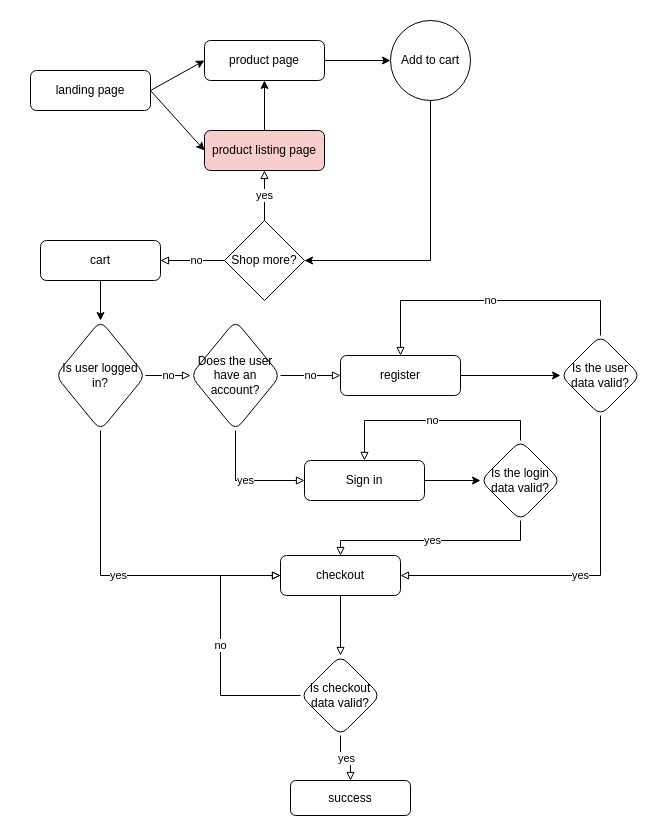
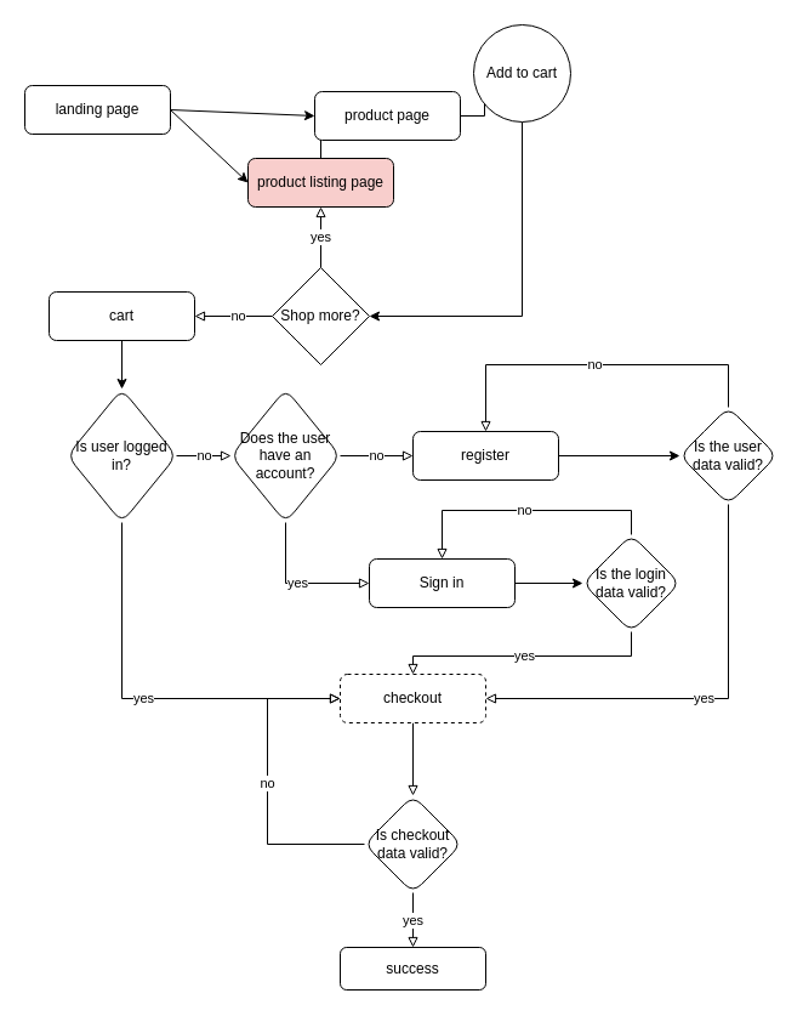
- <mxCell id="7" value="product page" style="rounded=1;whiteSpace=wrap;html=1;" vertex="1" parent="1"><mxGeometry x="204" y="40" width="120" height="40" as="geometry" /></mxCell>
+ <mxCell id="7" value="product page" style="rounded=1;whiteSpace=wrap;html=1;" vertex="1" parent="1"><mxGeometry x="259" y="75" width="120" height="40" as="geometry" /></mxCell>
- <mxCell id="2" value="landing page" style="rounded=1;whiteSpace=wrap;html=1;fontSize=12;glass=0;strokeWidth=1;shadow=0;" parent="1" vertex="1"><mxGeometry x="30" y="70" width="120" height="40" as="geometry" /></mxCell>
+ <mxCell id="2" value="landing page" style="rounded=1;whiteSpace=wrap;html=1;fontSize=12;glass=0;strokeWidth=1;shadow=0;" parent="1" vertex="1"><mxGeometry x="20" y="70" width="120" height="40" as="geometry" /></mxCell>
- <mxCell id="20" value="checkout" style="whiteSpace=wrap;html=1;rounded=1;" vertex="1" parent="1"><mxGeometry x="280" y="555" width="120" height="40" as="geometry" /></mxCell>
+ <mxCell id="20" value="checkout" style="whiteSpace=wrap;html=1;rounded=1;dashed=1;" vertex="1" parent="1"><mxGeometry x="280" y="555" width="120" height="40" as="geometry" /></mxCell>
- <mxCell id="36" value="success" style="rounded=1;whiteSpace=wrap;html=1;" vertex="1" parent="1"><mxGeometry x="290" y="780" width="120" height="35" as="geometry" /></mxCell>
+ <mxCell id="36" value="success" style="rounded=1;whiteSpace=wrap;html=1;" vertex="1" parent="1"><mxGeometry x="280" y="780" width="120" height="35" as="geometry" /></mxCell>
